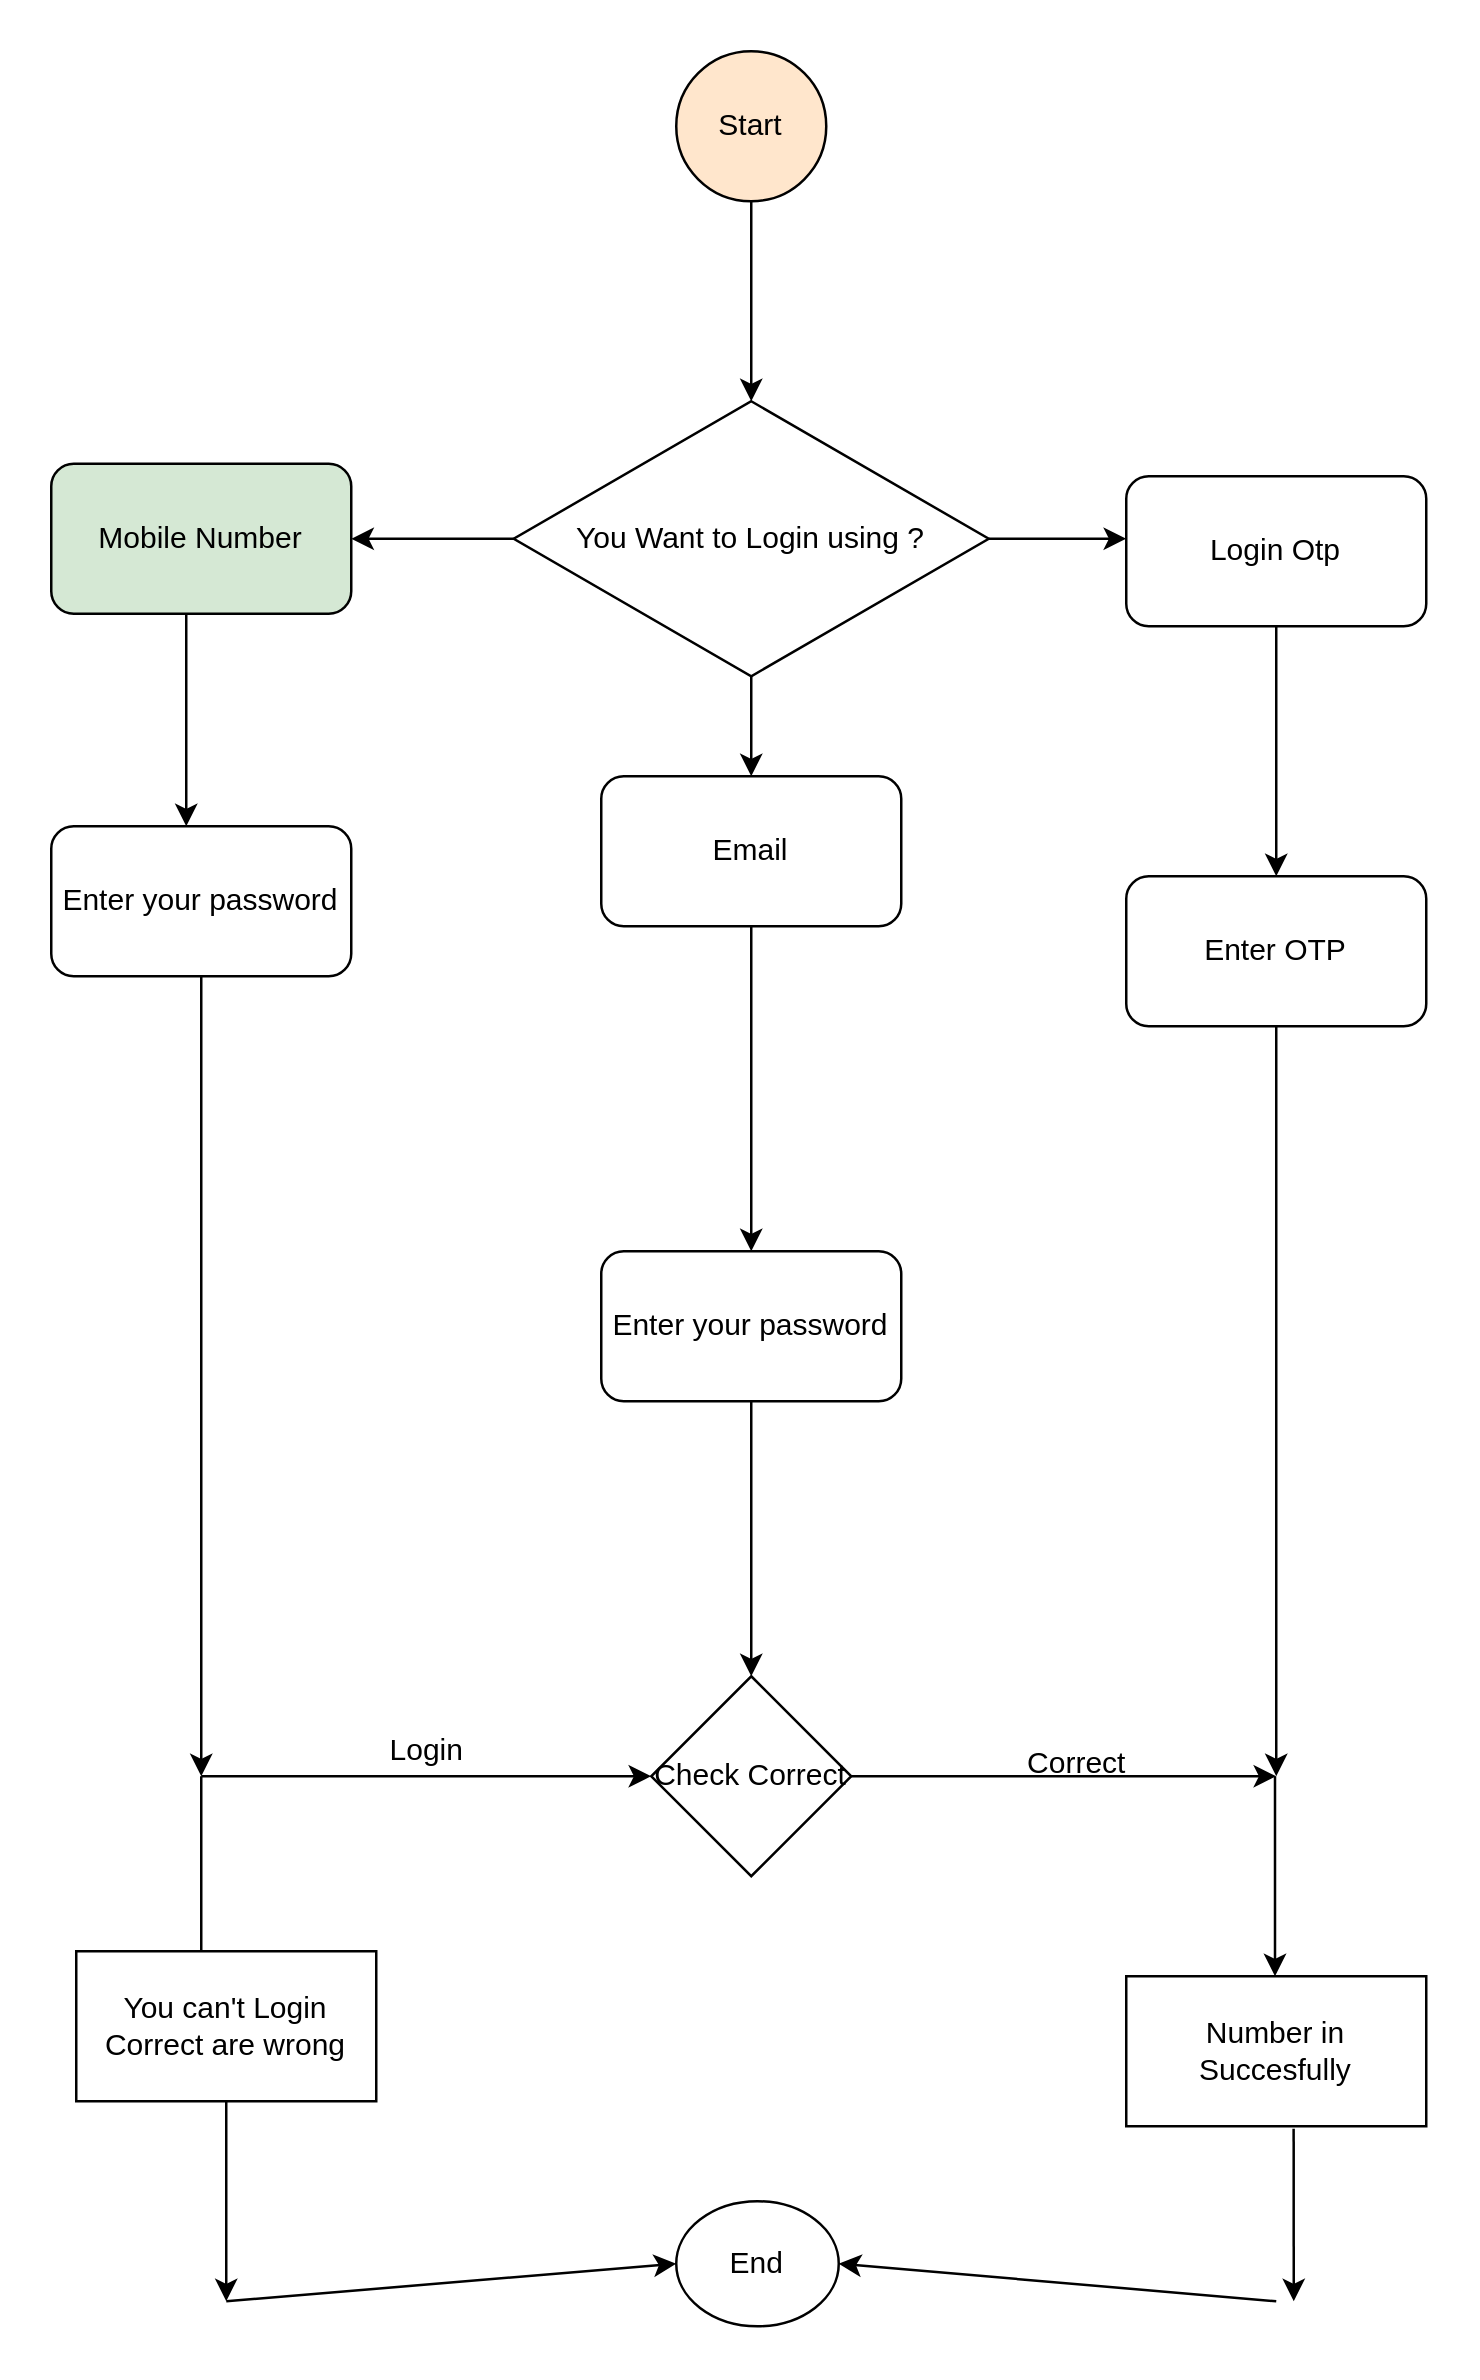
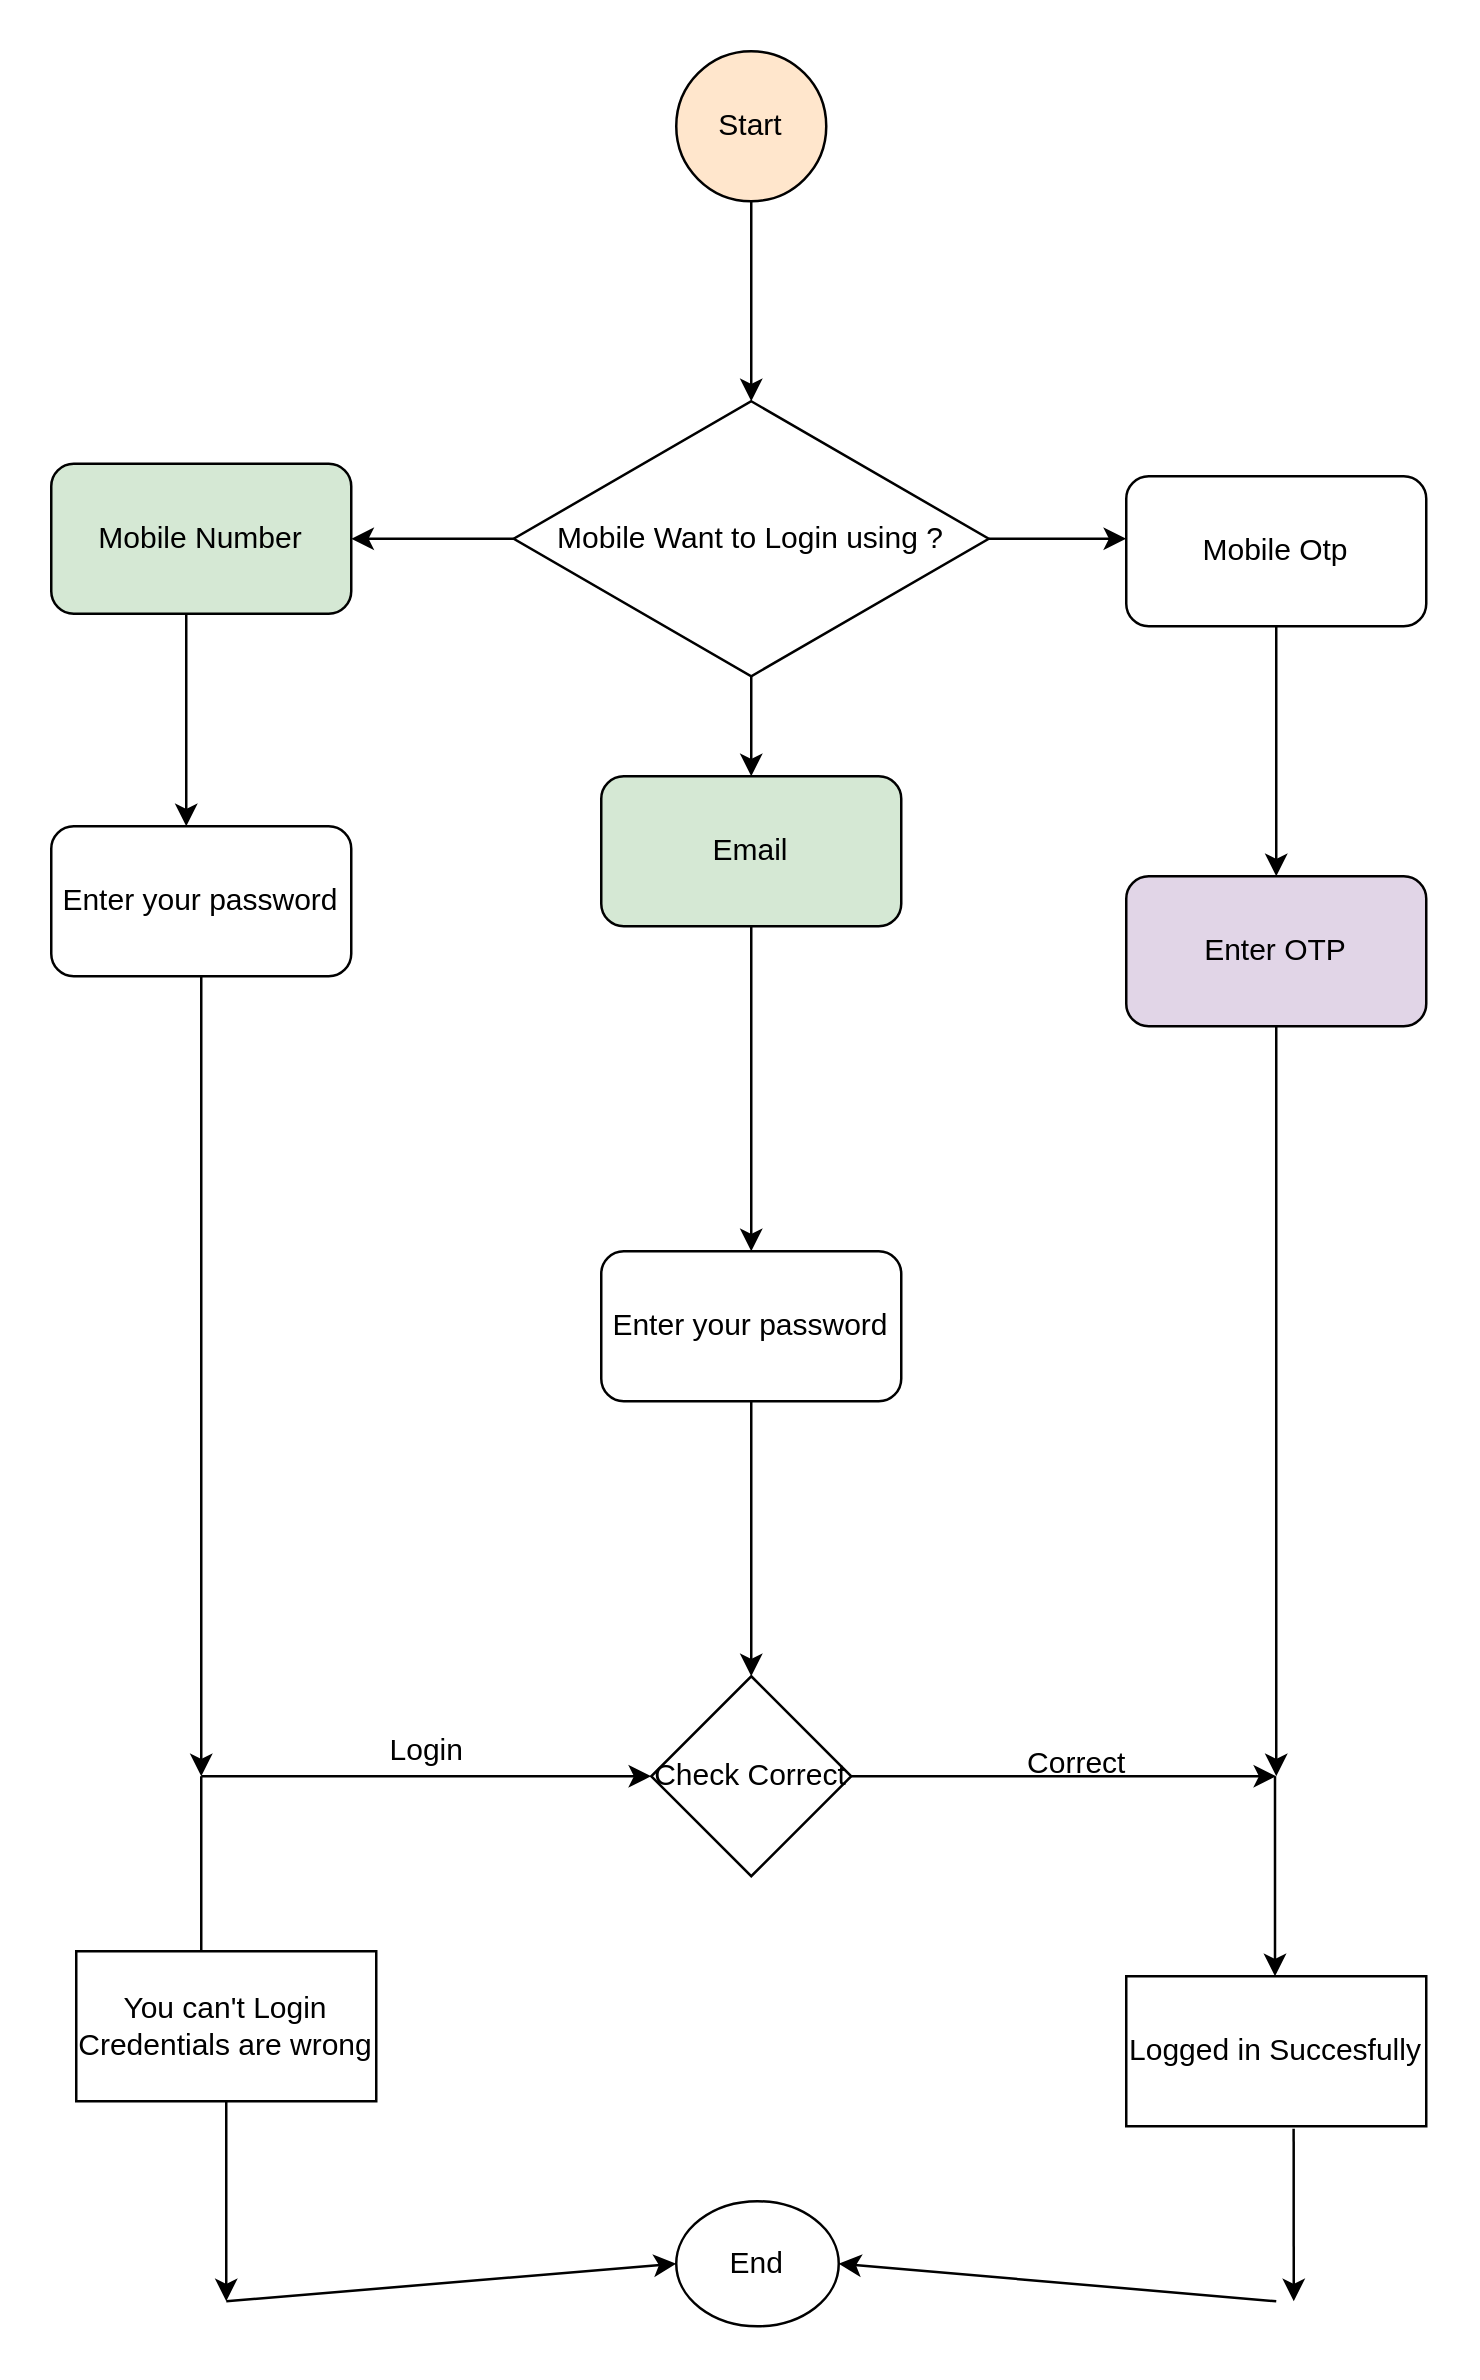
- <mxCell id="4" value="You Want to Login using ?" style="rhombus;whiteSpace=wrap;html=1;" vertex="1" parent="1"><mxGeometry x="205" y="160" width="190" height="110" as="geometry" /></mxCell>
+ <mxCell id="4" value="Mobile Want to Login using ?" style="rhombus;whiteSpace=wrap;html=1;" vertex="1" parent="1"><mxGeometry x="205" y="160" width="190" height="110" as="geometry" /></mxCell>
- <mxCell id="8" value="Login Otp" style="rounded=1;whiteSpace=wrap;html=1;" vertex="1" parent="1"><mxGeometry x="450" y="190" width="120" height="60" as="geometry" /></mxCell>
+ <mxCell id="8" value="Mobile Otp" style="rounded=1;whiteSpace=wrap;html=1;" vertex="1" parent="1"><mxGeometry x="450" y="190" width="120" height="60" as="geometry" /></mxCell>
- <mxCell id="9" value="Email" style="rounded=1;whiteSpace=wrap;html=1;" vertex="1" parent="1"><mxGeometry x="240" y="310" width="120" height="60" as="geometry" /></mxCell>
+ <mxCell id="9" value="Email" style="rounded=1;whiteSpace=wrap;html=1;fillColor=#d5e8d4;" vertex="1" parent="1"><mxGeometry x="240" y="310" width="120" height="60" as="geometry" /></mxCell>
- <mxCell id="16" value="Enter OTP" style="rounded=1;whiteSpace=wrap;html=1;" vertex="1" parent="1"><mxGeometry x="450" y="350" width="120" height="60" as="geometry" /></mxCell>
+ <mxCell id="16" value="Enter OTP" style="rounded=1;whiteSpace=wrap;html=1;fillColor=#e1d5e7;" vertex="1" parent="1"><mxGeometry x="450" y="350" width="120" height="60" as="geometry" /></mxCell>
- <mxCell id="28" value="You can't Login Correct are wrong" style="rounded=0;whiteSpace=wrap;html=1;" vertex="1" parent="1"><mxGeometry x="30" y="780" width="120" height="60" as="geometry" /></mxCell>
+ <mxCell id="28" value="You can't Login Credentials are wrong" style="rounded=0;whiteSpace=wrap;html=1;" vertex="1" parent="1"><mxGeometry x="30" y="780" width="120" height="60" as="geometry" /></mxCell>
- <mxCell id="27" value="Number in Succesfully" style="rounded=0;whiteSpace=wrap;html=1;" vertex="1" parent="1"><mxGeometry x="450" y="790" width="120" height="60" as="geometry" /></mxCell>
+ <mxCell id="27" value="Logged in Succesfully" style="rounded=0;whiteSpace=wrap;html=1;" vertex="1" parent="1"><mxGeometry x="450" y="790" width="120" height="60" as="geometry" /></mxCell>
